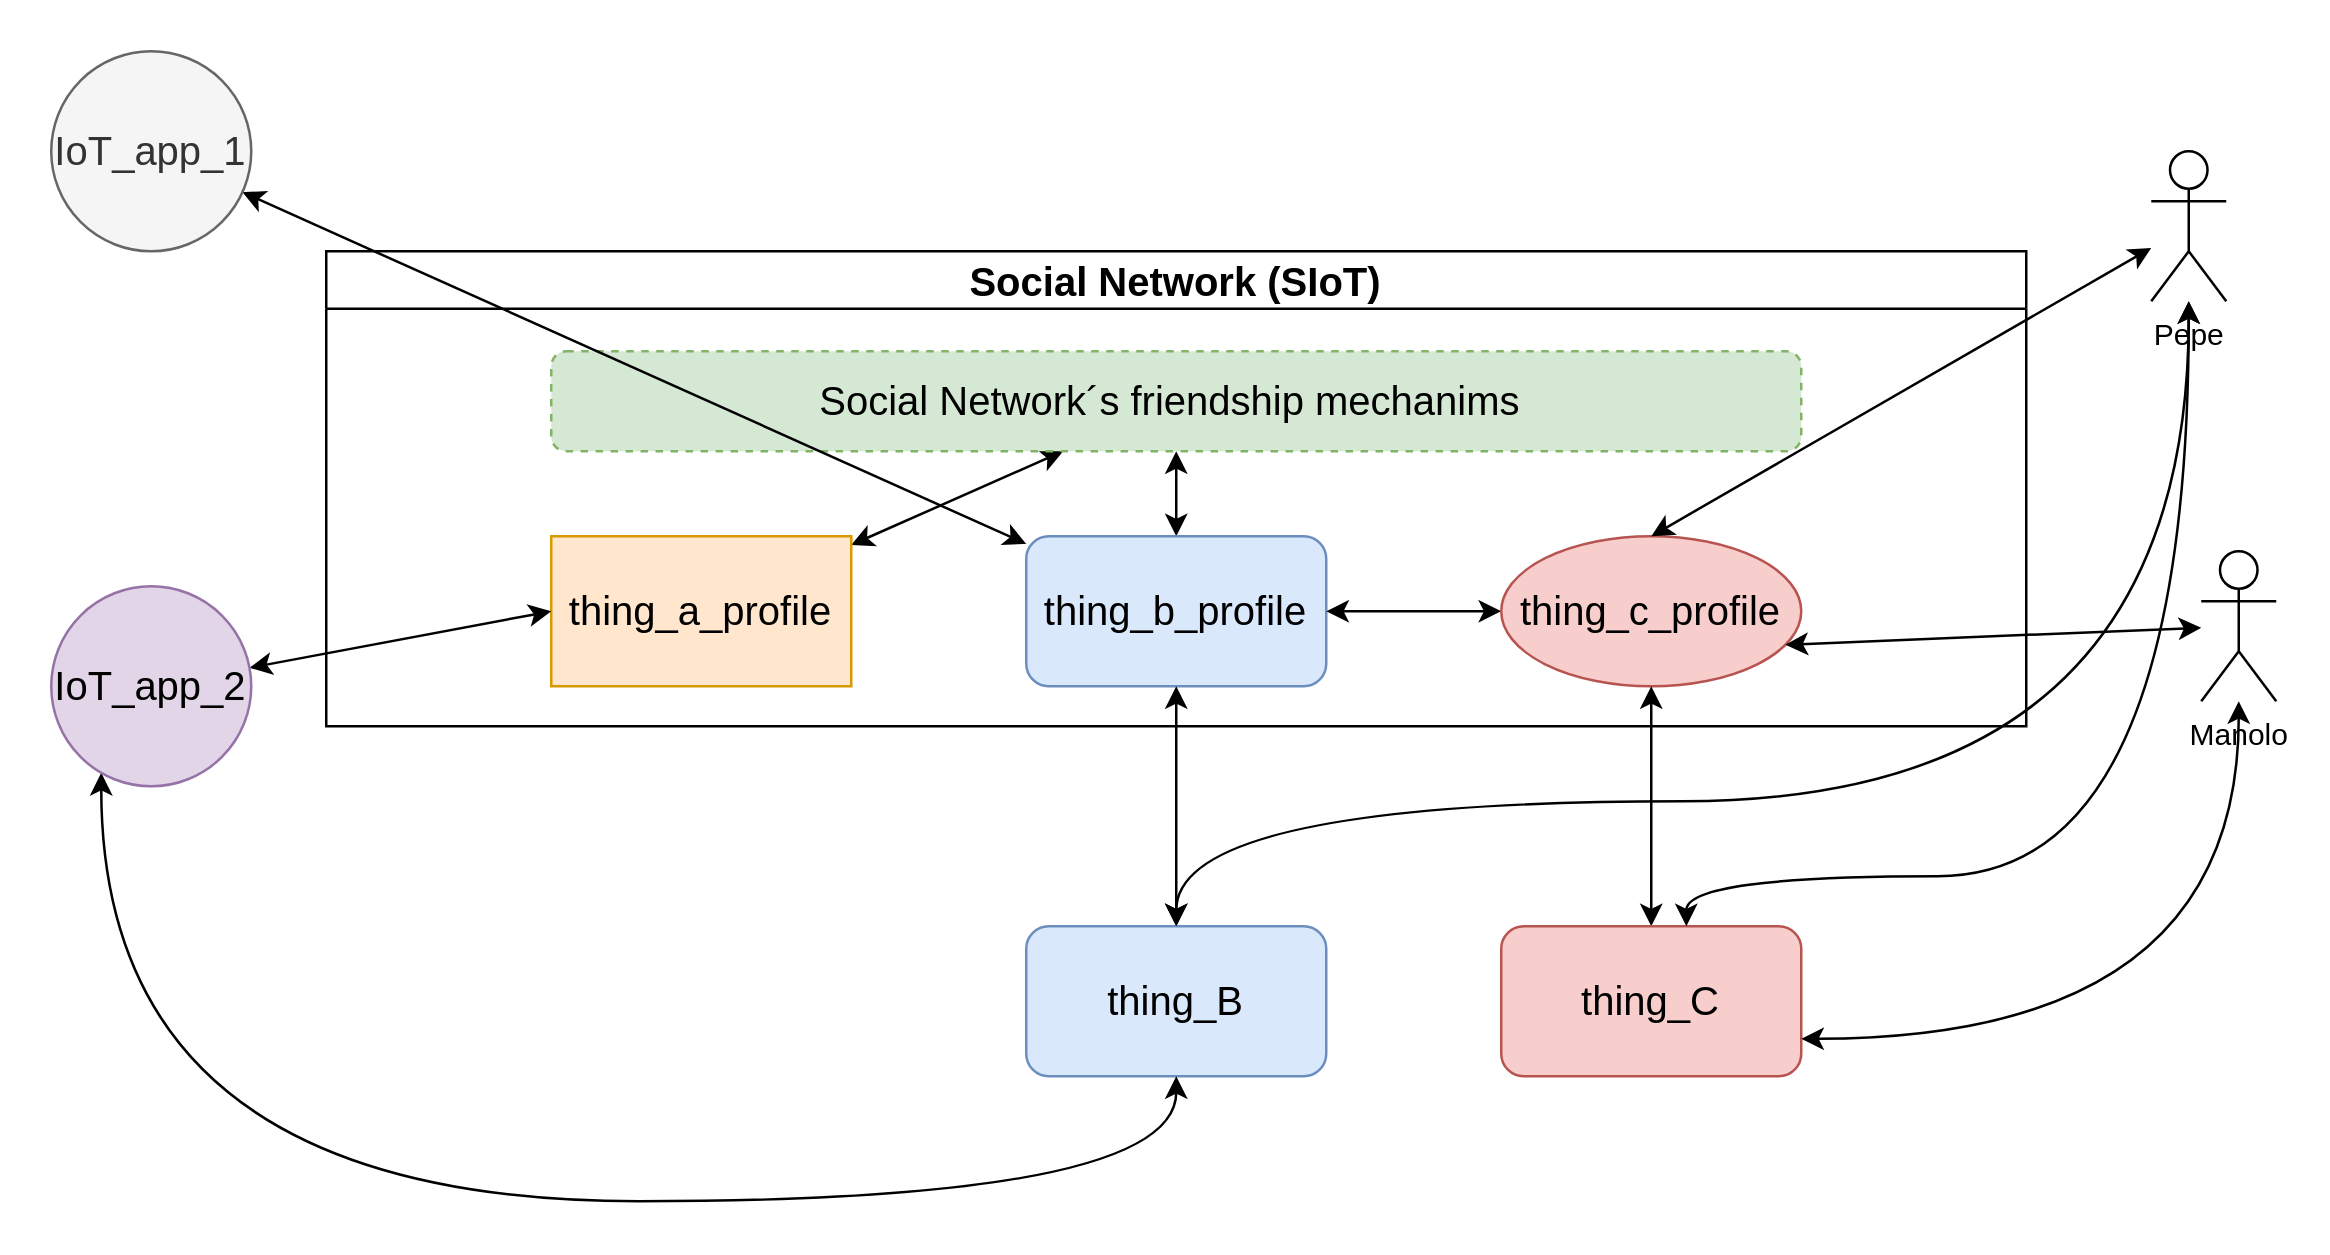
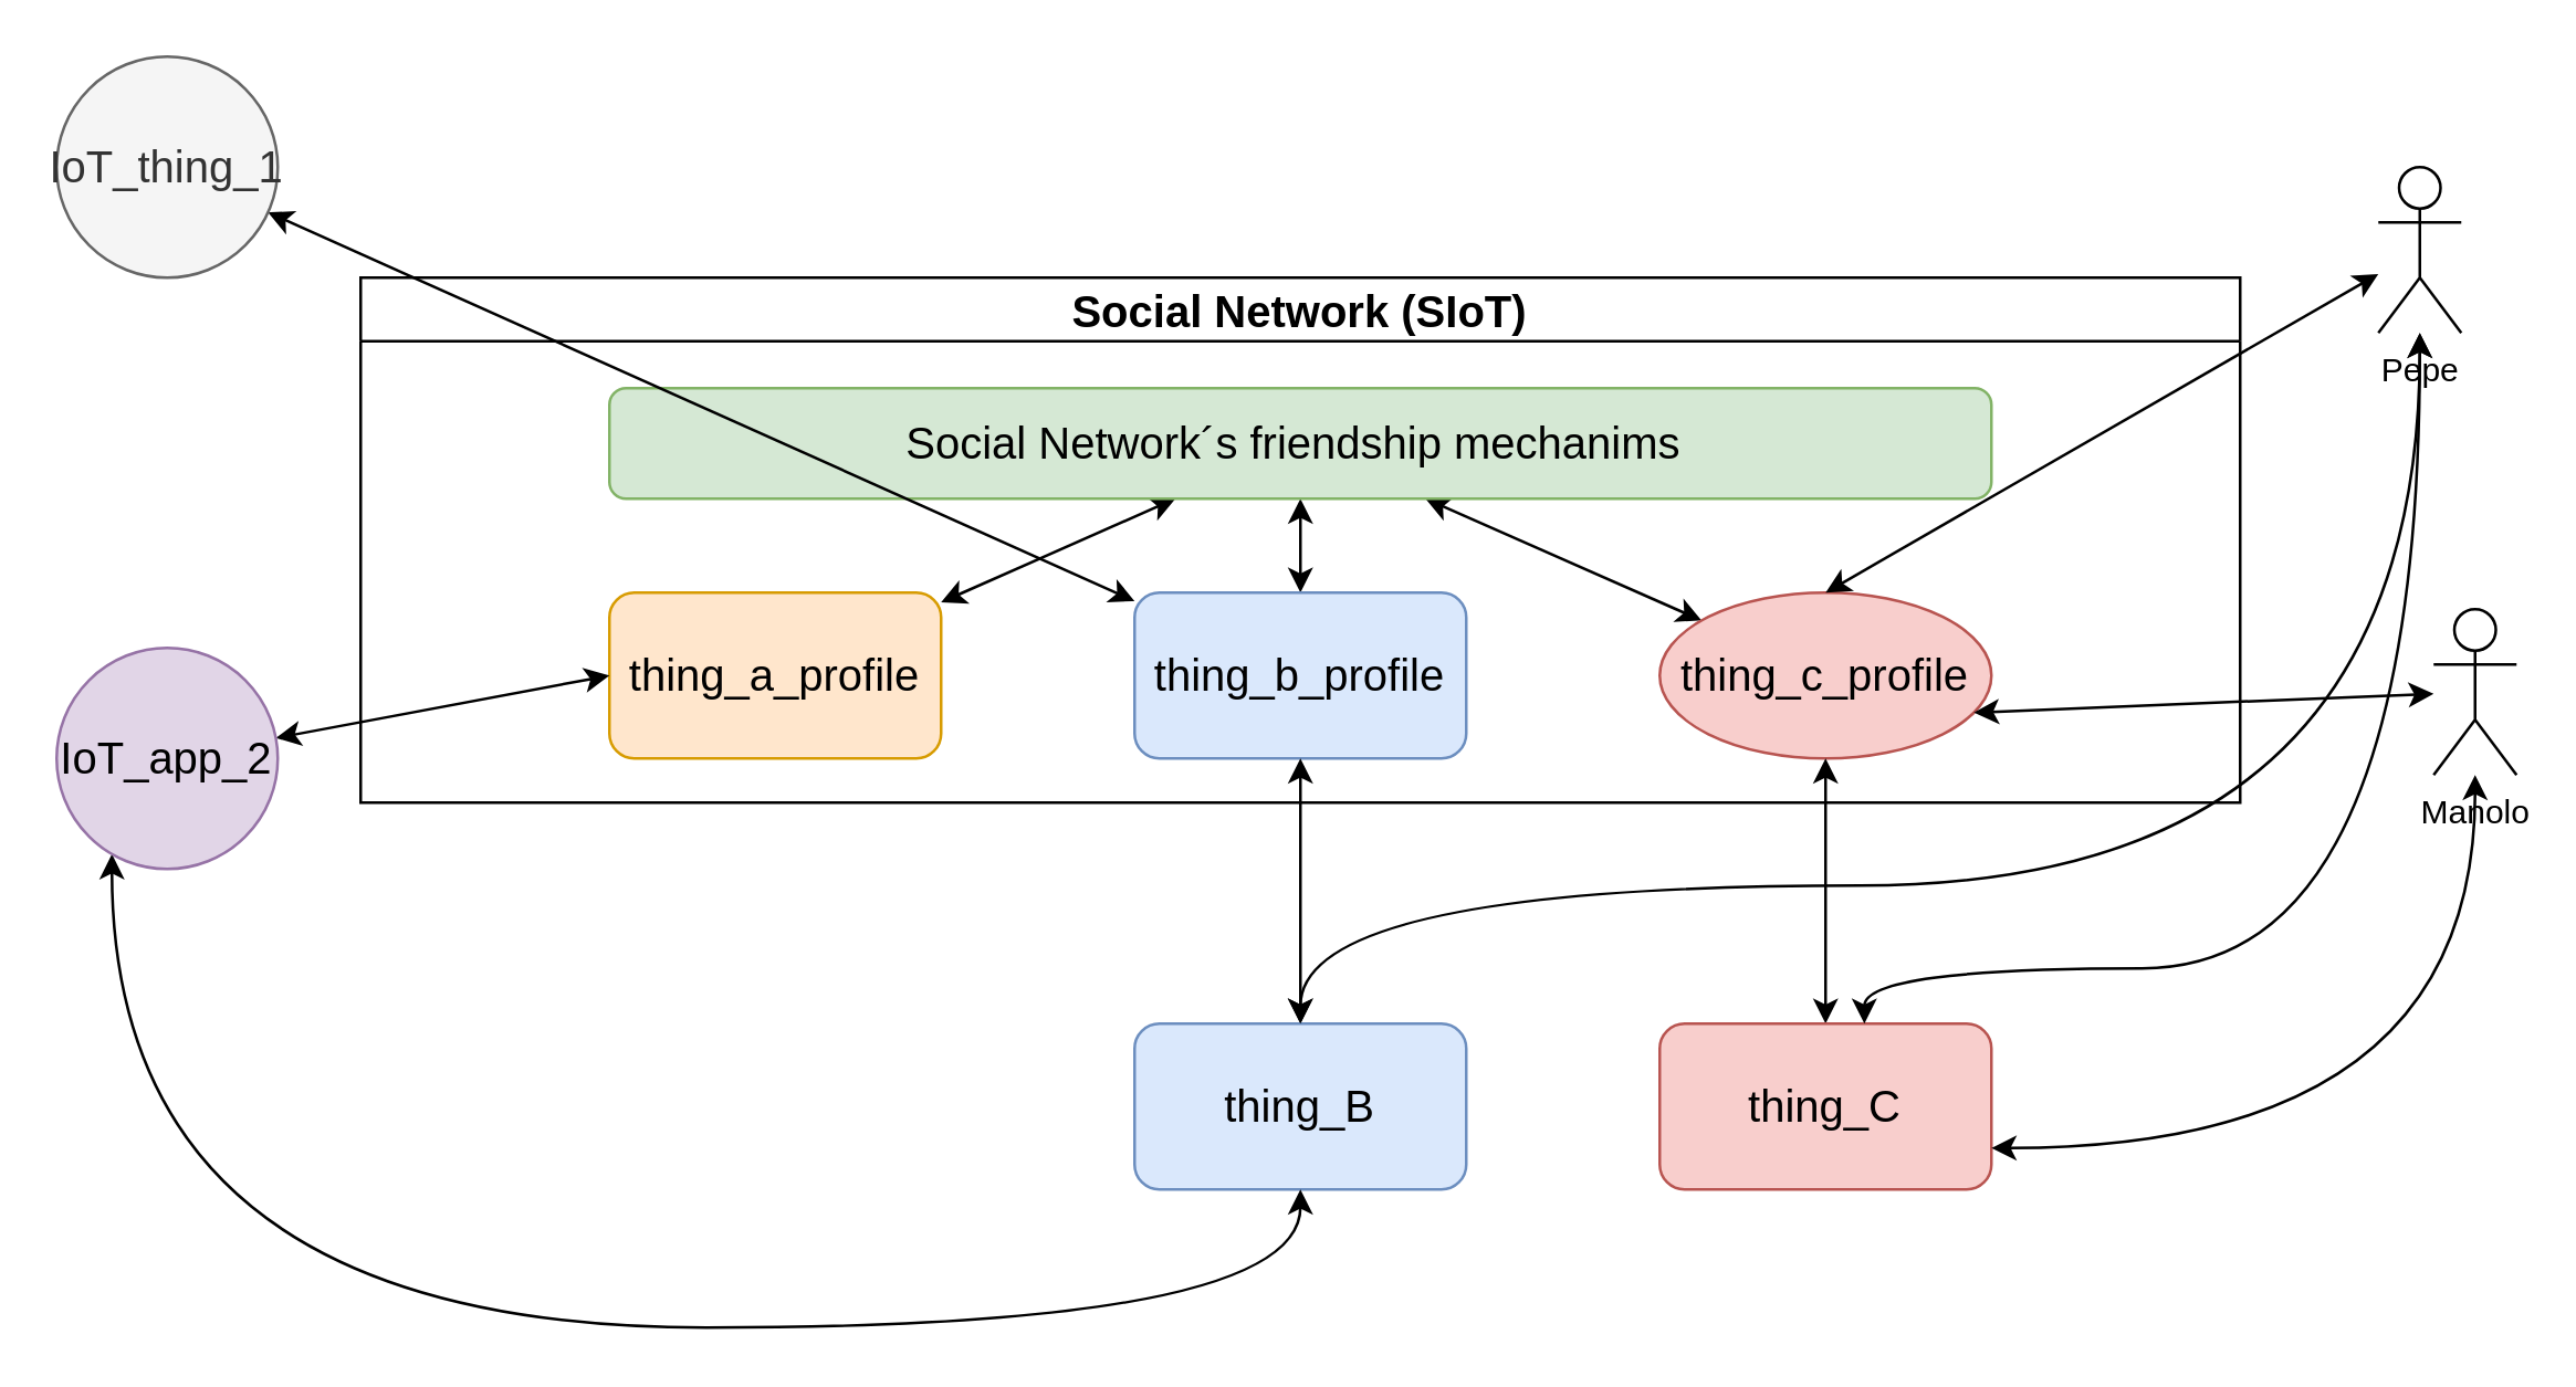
- <mxCell id="15" value="IoT_app_1" style="ellipse;whiteSpace=wrap;html=1;aspect=fixed;fillColor=#f5f5f5;fontColor=#333333;strokeColor=#666666;fontSize=16;" vertex="1" parent="1"><mxGeometry x="20" y="20" width="80" height="80" as="geometry" /></mxCell>
+ <mxCell id="15" value="IoT_thing_1" style="ellipse;whiteSpace=wrap;html=1;aspect=fixed;fillColor=#f5f5f5;fontColor=#333333;strokeColor=#666666;fontSize=16;" vertex="1" parent="1"><mxGeometry x="20" y="20" width="80" height="80" as="geometry" /></mxCell>
- <mxCell id="9" value="Social Network´s friendship mechanims&amp;nbsp;" style="rounded=1;whiteSpace=wrap;html=1;fillColor=#d5e8d4;strokeColor=#82b366;fontSize=16;dashed=1;" vertex="1" parent="2"><mxGeometry x="90" y="40" width="500" height="40" as="geometry" /></mxCell>
+ <mxCell id="9" value="Social Network´s friendship mechanims&amp;nbsp;" style="rounded=1;whiteSpace=wrap;html=1;fillColor=#d5e8d4;strokeColor=#82b366;fontSize=16;" vertex="1" parent="2"><mxGeometry x="90" y="40" width="500" height="40" as="geometry" /></mxCell>
- <mxCell id="4" value="thing_a_profile" style="whiteSpace=wrap;html=1;fillColor=#ffe6cc;strokeColor=#d79b00;fontSize=16;rounded=0;" vertex="1" parent="2"><mxGeometry x="90" y="114" width="120" height="60" as="geometry" /></mxCell>
+ <mxCell id="4" value="thing_a_profile" style="rounded=1;whiteSpace=wrap;html=1;fillColor=#ffe6cc;strokeColor=#d79b00;fontSize=16;" vertex="1" parent="2"><mxGeometry x="90" y="114" width="120" height="60" as="geometry" /></mxCell>
- <mxCell id="7" style="rounded=0;orthogonalLoop=1;jettySize=auto;html=1;startArrow=classic;startFill=1;" edge="1" parent="2" source="8" target="6"><mxGeometry relative="1" as="geometry" /></mxCell>
+ <mxCell id="7" style="rounded=0;orthogonalLoop=1;jettySize=auto;html=1;startArrow=classic;startFill=1;" edge="1" parent="2" source="8" target="9"><mxGeometry relative="1" as="geometry" /></mxCell>
